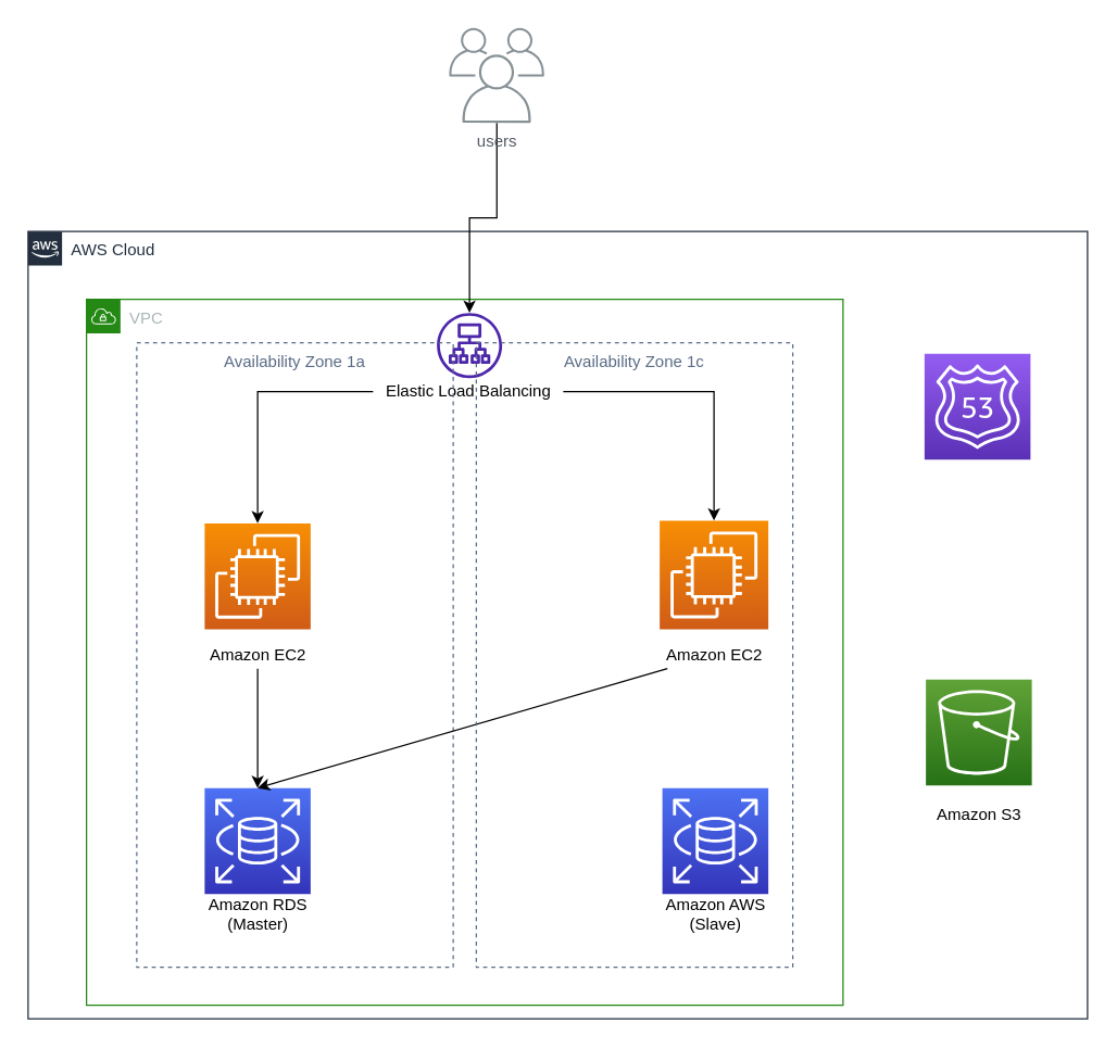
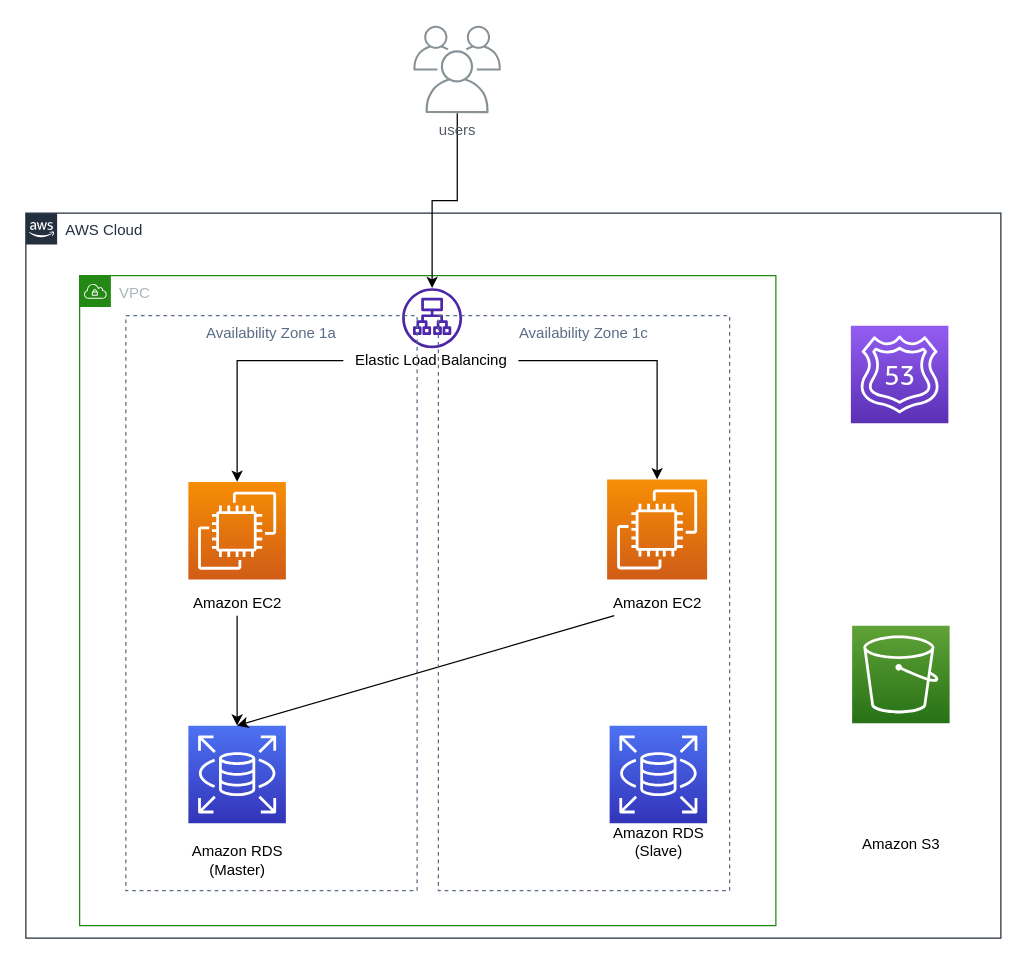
- <mxCell id="23" value="Amazon S3" style="text;html=1;align=center;verticalAlign=middle;resizable=0;points=[];autosize=1;strokeColor=none;fillColor=none;" vertex="1" parent="2"><mxGeometry x="660" y="420" width="80" height="20" as="geometry" /></mxCell>
+ <mxCell id="23" value="Amazon S3" style="text;html=1;align=center;verticalAlign=middle;resizable=0;points=[];autosize=1;strokeColor=none;fillColor=none;" vertex="1" parent="2"><mxGeometry x="660" y="495" width="80" height="20" as="geometry" /></mxCell>
- <mxCell id="15" value="Amazon RDS&lt;br&gt;(Master)" style="text;html=1;align=center;verticalAlign=middle;resizable=0;points=[];autosize=1;strokeColor=none;fillColor=none;" vertex="1" parent="3"><mxGeometry x="81" y="438" width="90" height="30" as="geometry" /></mxCell>
+ <mxCell id="15" value="Amazon RDS&lt;br&gt;(Master)" style="text;html=1;align=center;verticalAlign=middle;resizable=0;points=[];autosize=1;strokeColor=none;fillColor=none;" vertex="1" parent="3"><mxGeometry x="81" y="453" width="90" height="30" as="geometry" /></mxCell>
- <mxCell id="17" value="Amazon AWS&lt;br&gt;(Slave)" style="text;html=1;align=center;verticalAlign=middle;resizable=0;points=[];autosize=1;strokeColor=none;fillColor=none;" vertex="1" parent="3"><mxGeometry x="418" y="438" width="90" height="30" as="geometry" /></mxCell>
+ <mxCell id="17" value="Amazon RDS&lt;br&gt;(Slave)" style="text;html=1;align=center;verticalAlign=middle;resizable=0;points=[];autosize=1;strokeColor=none;fillColor=none;" vertex="1" parent="3"><mxGeometry x="418" y="438" width="90" height="30" as="geometry" /></mxCell>
